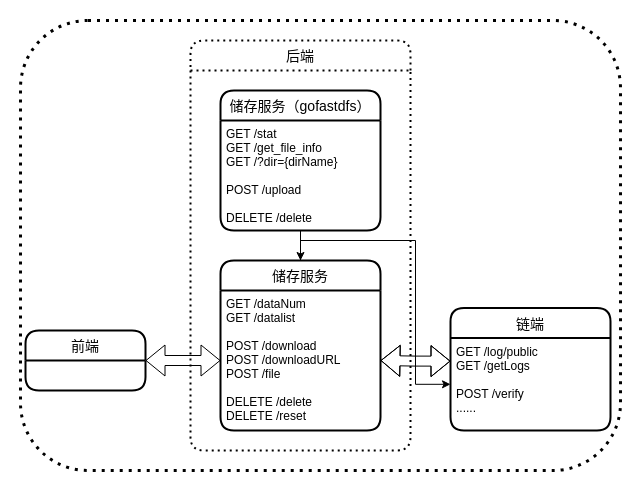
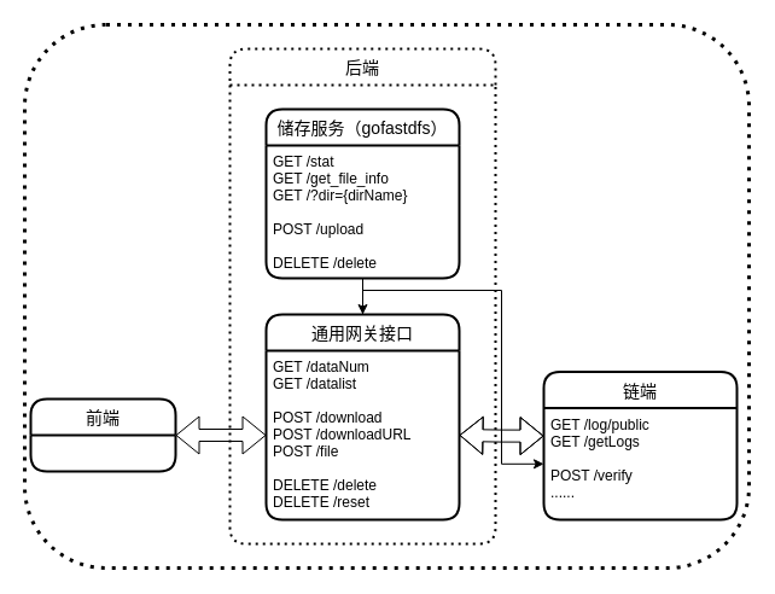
- <mxCell id="4" value="储存服务" style="swimlane;childLayout=stackLayout;horizontal=1;startSize=30;horizontalStack=0;rounded=1;fontSize=14;fontStyle=0;strokeWidth=2;resizeParent=0;resizeLast=1;shadow=0;dashed=0;align=center;" parent="1" vertex="1"><mxGeometry x="220" y="260" width="160" height="170" as="geometry" /></mxCell>
+ <mxCell id="4" value="通用网关接口" style="swimlane;childLayout=stackLayout;horizontal=1;startSize=30;horizontalStack=0;rounded=1;fontSize=14;fontStyle=0;strokeWidth=2;resizeParent=0;resizeLast=1;shadow=0;dashed=0;align=center;" parent="1" vertex="1"><mxGeometry x="220" y="260" width="160" height="170" as="geometry" /></mxCell>
